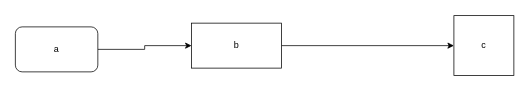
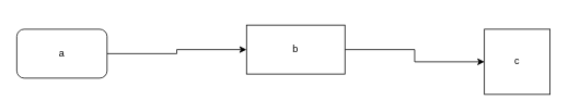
- <mxCell id="5" value="b" style="rounded=0;whiteSpace=wrap;html=1;" vertex="1" parent="1"><mxGeometry x="255" y="30" width="120" height="60" as="geometry" /></mxCell>
+ <mxCell id="5" value="b" style="rounded=0;whiteSpace=wrap;html=1;" vertex="1" parent="1"><mxGeometry x="300" y="30" width="120" height="60" as="geometry" /></mxCell>
- <mxCell id="6" value="c" style="whiteSpace=wrap;html=1;aspect=fixed;" vertex="1" parent="1"><mxGeometry x="605" y="20" width="80" height="80" as="geometry" /></mxCell>
+ <mxCell id="6" value="c" style="whiteSpace=wrap;html=1;aspect=fixed;" vertex="1" parent="1"><mxGeometry x="590" y="35" width="80" height="80" as="geometry" /></mxCell>
